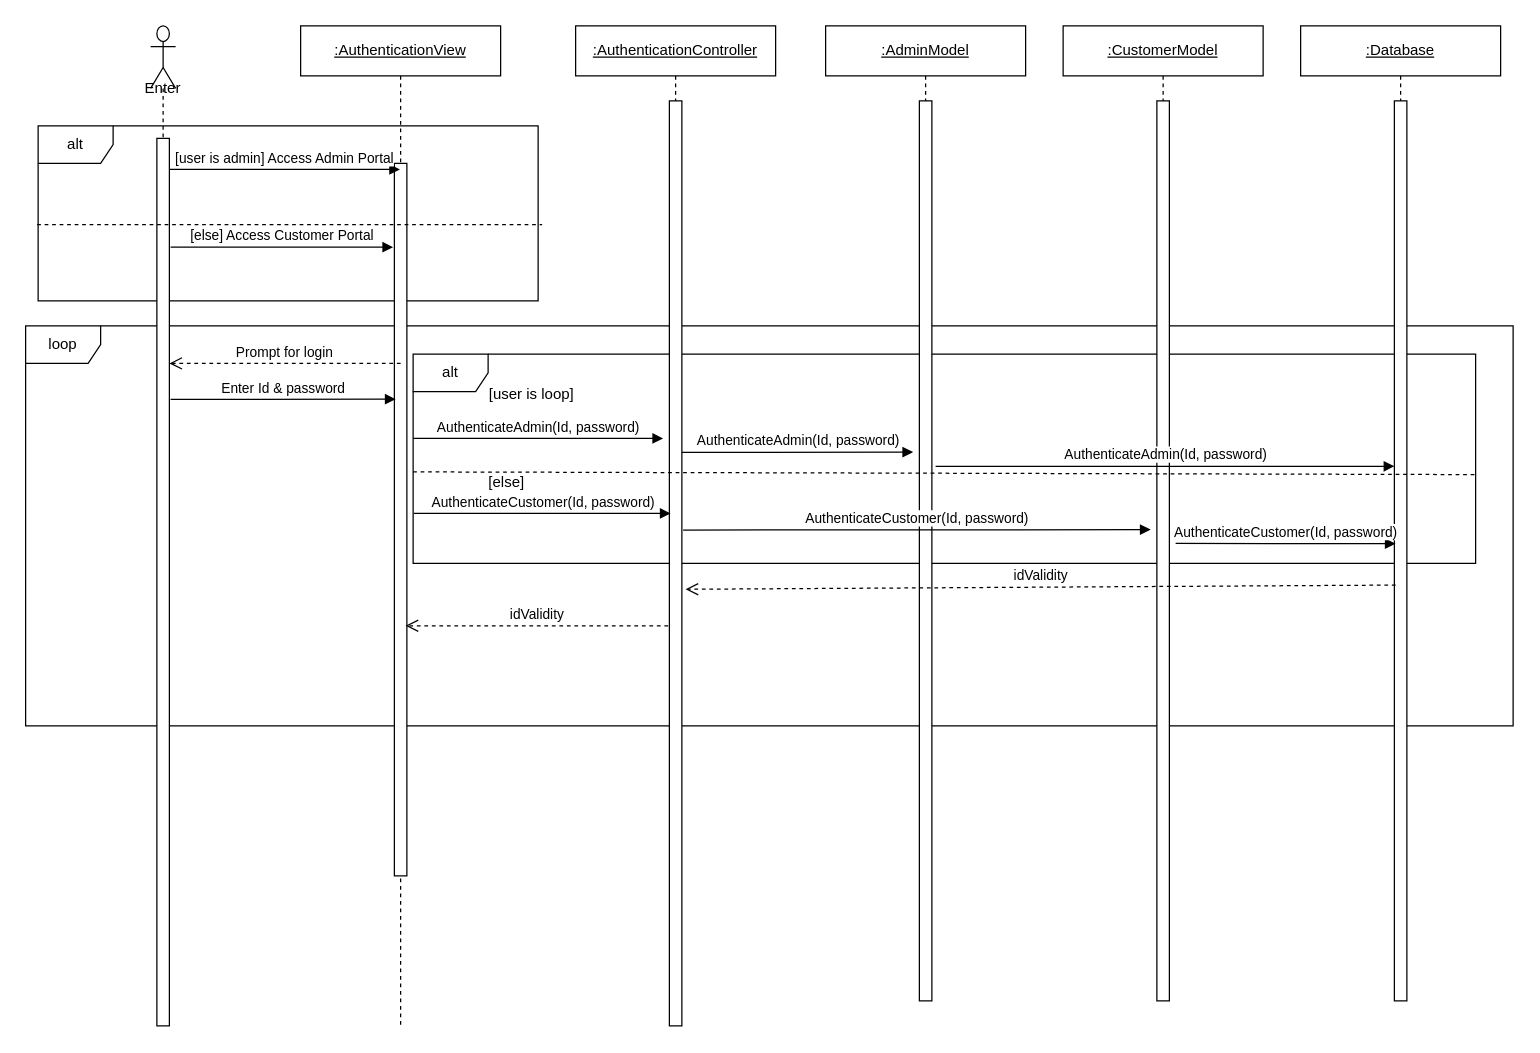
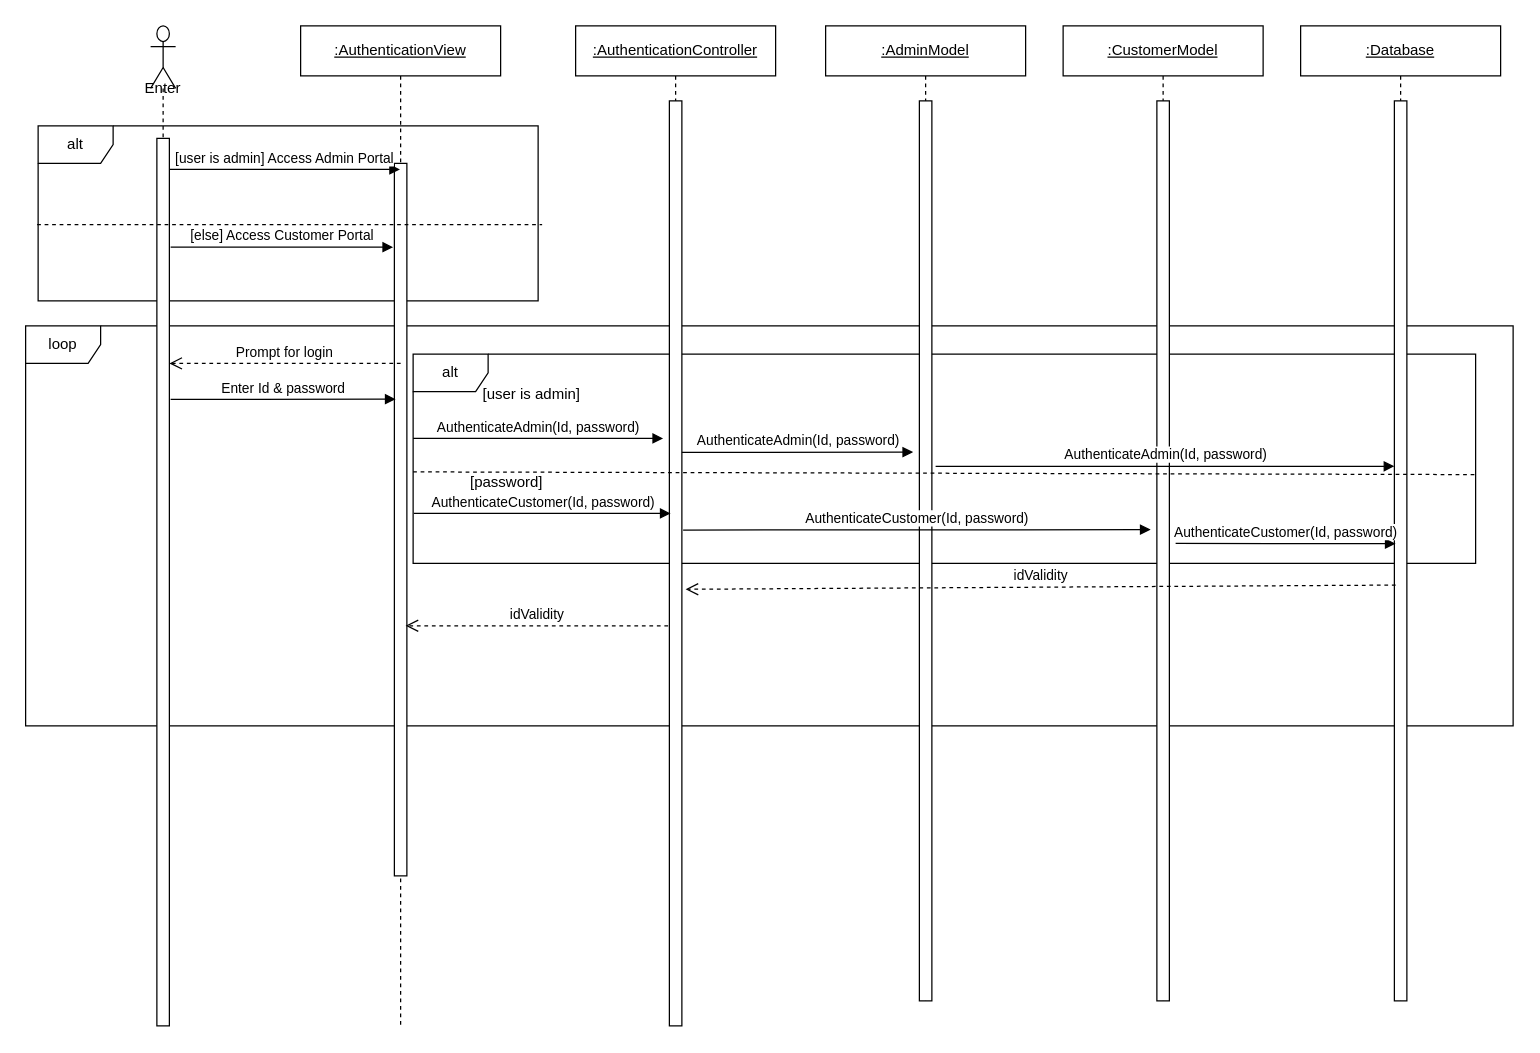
- <mxCell id="25" value="[user is loop]" style="text;html=1;strokeColor=none;fillColor=none;align=center;verticalAlign=middle;whiteSpace=wrap;rounded=0;" vertex="1" parent="1"><mxGeometry x="380" y="310" width="90" height="10" as="geometry" /></mxCell>
+ <mxCell id="25" value="[user is admin]" style="text;html=1;strokeColor=none;fillColor=none;align=center;verticalAlign=middle;whiteSpace=wrap;rounded=0;" vertex="1" parent="1"><mxGeometry x="380" y="310" width="90" height="10" as="geometry" /></mxCell>
- <mxCell id="26" value="[else]" style="text;html=1;strokeColor=none;fillColor=none;align=center;verticalAlign=middle;whiteSpace=wrap;rounded=0;" vertex="1" parent="1"><mxGeometry x="360" y="380" width="90" height="10" as="geometry" /></mxCell>
+ <mxCell id="26" value="[password]" style="text;html=1;strokeColor=none;fillColor=none;align=center;verticalAlign=middle;whiteSpace=wrap;rounded=0;" vertex="1" parent="1"><mxGeometry x="360" y="380" width="90" height="10" as="geometry" /></mxCell>
